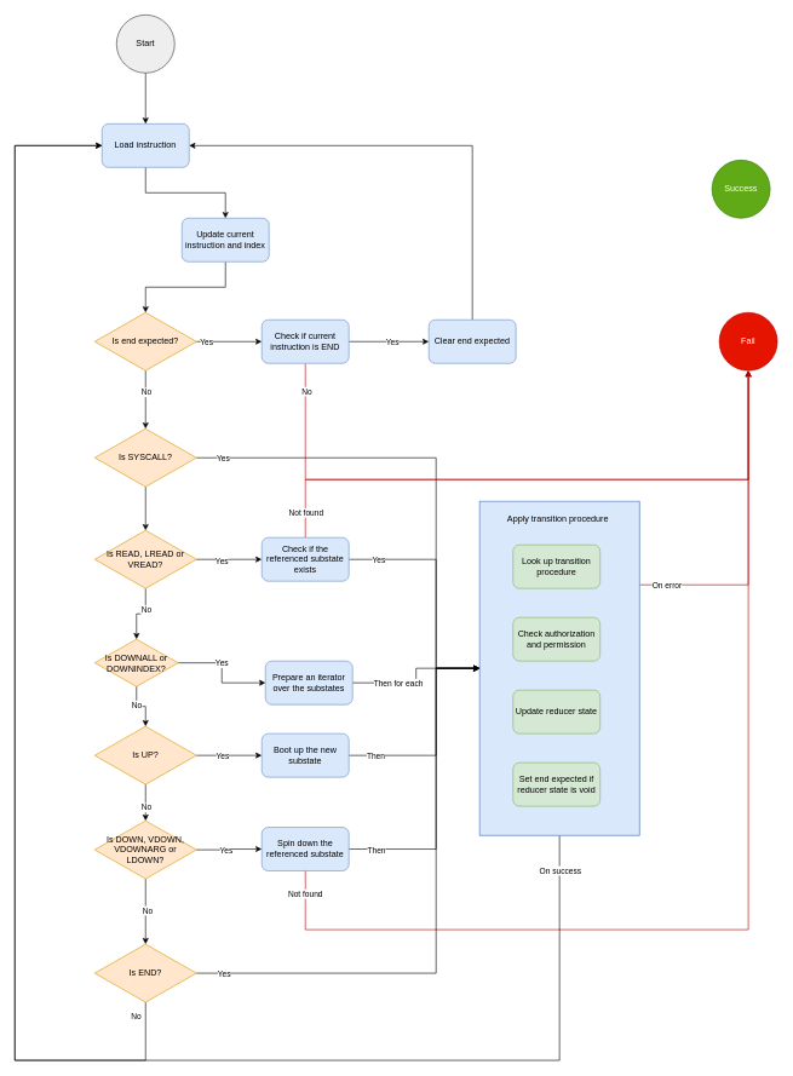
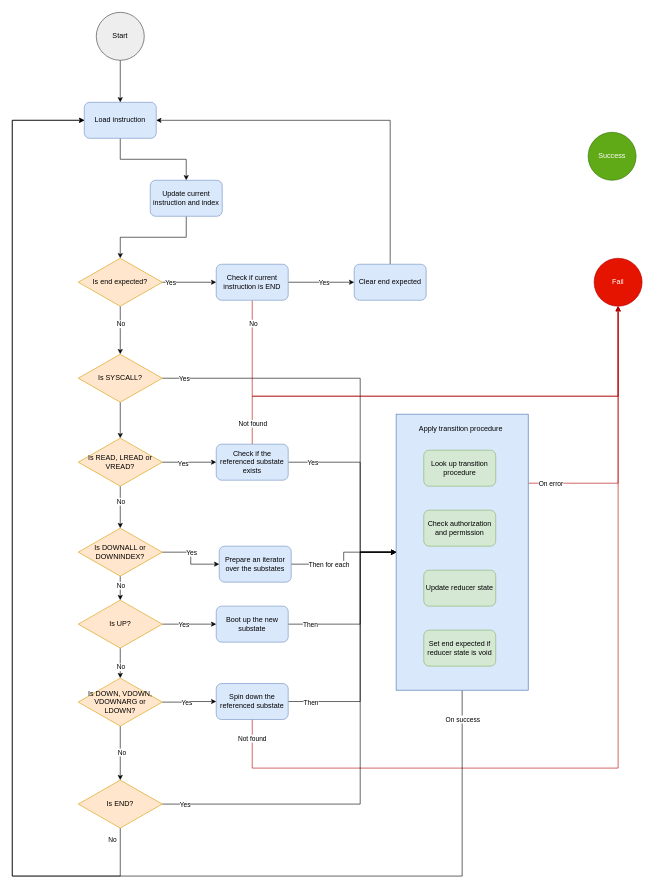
- <mxCell id="37" value="Is DOWNALL or DOWNINDEX?" style="rhombus;whiteSpace=wrap;html=1;fillColor=#ffe6cc;strokeColor=#d79b00;" vertex="1" parent="1"><mxGeometry x="130" y="880" width="115" height="65" as="geometry" /></mxCell>
+ <mxCell id="37" value="Is DOWNALL or DOWNINDEX?" style="rhombus;whiteSpace=wrap;html=1;fillColor=#ffe6cc;strokeColor=#d79b00;" vertex="1" parent="1"><mxGeometry x="130" y="880" width="140" height="80" as="geometry" /></mxCell>
